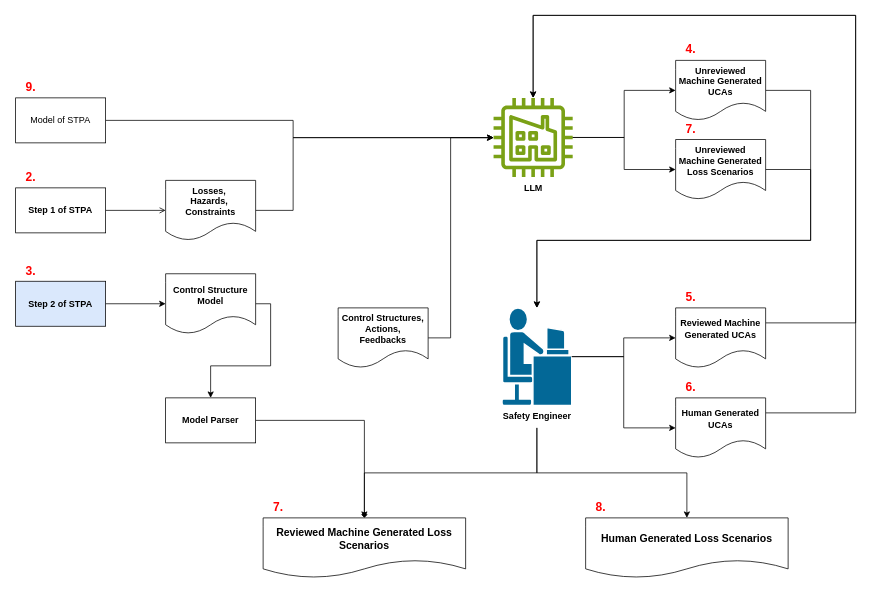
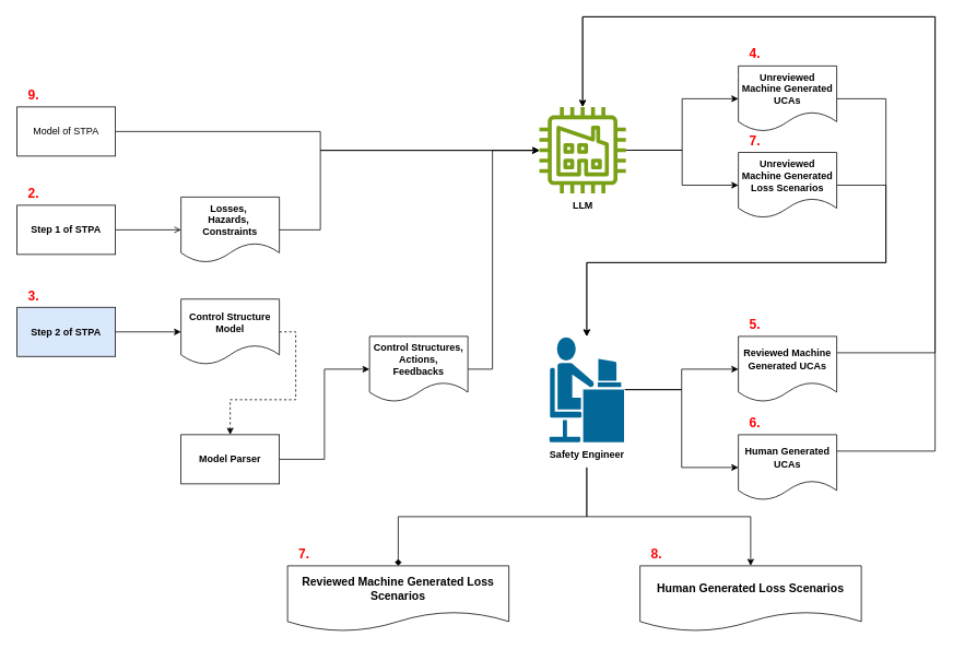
- <mxCell id="18" style="edgeStyle=orthogonalEdgeStyle;rounded=0;orthogonalLoop=1;jettySize=auto;html=1;exitX=1;exitY=0.5;exitDx=0;exitDy=0;" parent="1" source="19" target="15" edge="1"><mxGeometry relative="1" as="geometry" /></mxCell>
+ <mxCell id="18" style="edgeStyle=orthogonalEdgeStyle;rounded=0;orthogonalLoop=1;jettySize=auto;html=1;exitX=1;exitY=0.5;exitDx=0;exitDy=0;dashed=1;" parent="1" source="19" target="15" edge="1"><mxGeometry relative="1" as="geometry" /></mxCell>
- <mxCell id="14" style="edgeStyle=orthogonalEdgeStyle;rounded=0;orthogonalLoop=1;jettySize=auto;html=1;exitX=1;exitY=0.5;exitDx=0;exitDy=0;" parent="1" source="15" target="34" edge="1"><mxGeometry relative="1" as="geometry" /></mxCell>
+ <mxCell id="14" style="edgeStyle=orthogonalEdgeStyle;rounded=0;orthogonalLoop=1;jettySize=auto;html=1;exitX=1;exitY=0.5;exitDx=0;exitDy=0;entryX=0;entryY=0.5;entryDx=0;entryDy=0;" parent="1" source="15" target="21" edge="1"><mxGeometry relative="1" as="geometry" /></mxCell>
